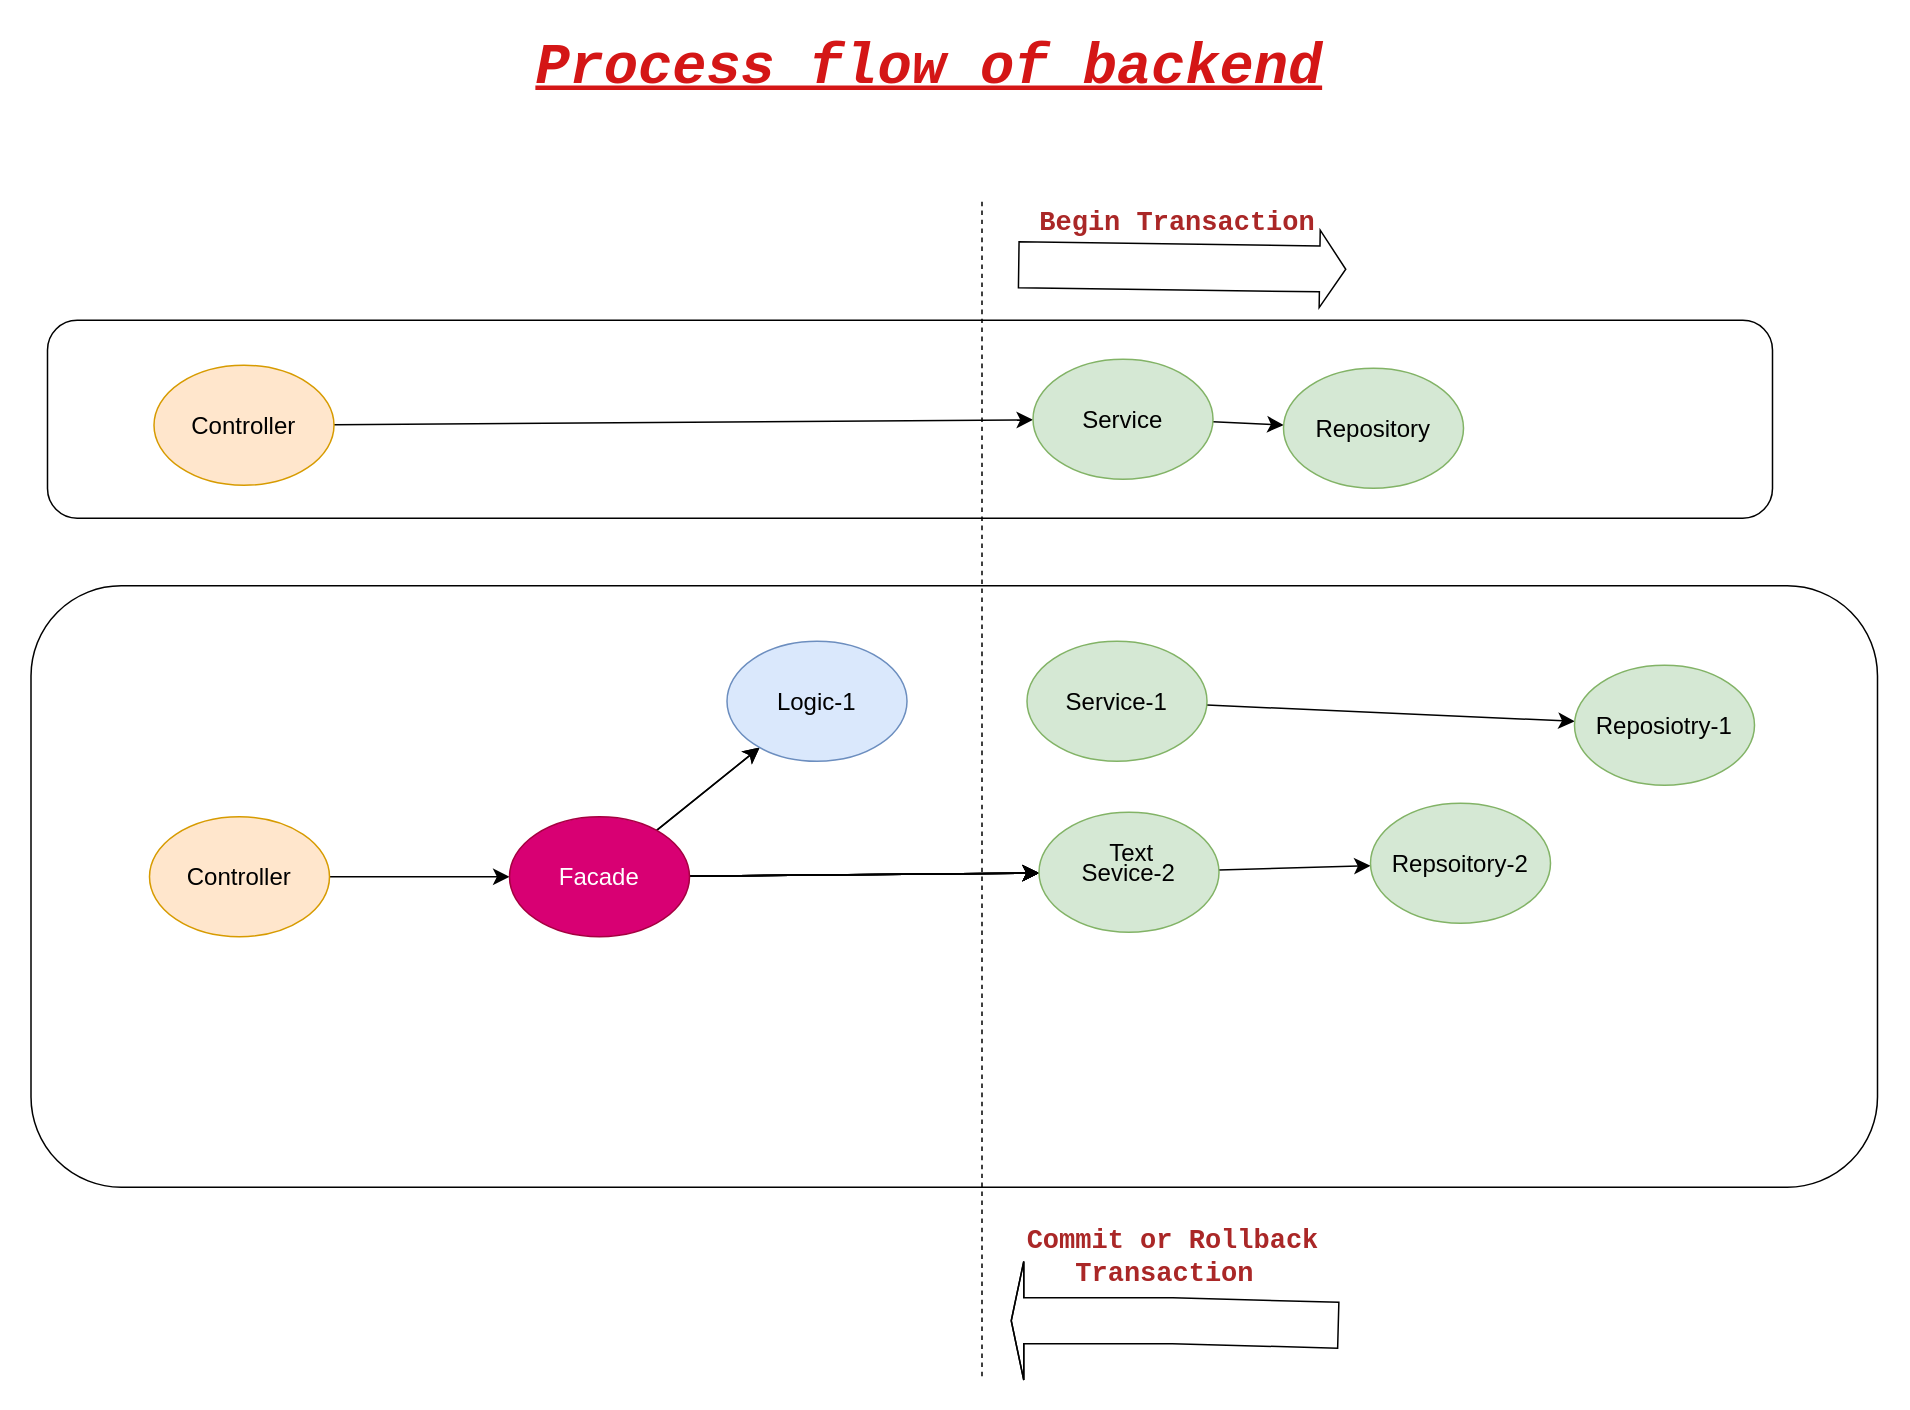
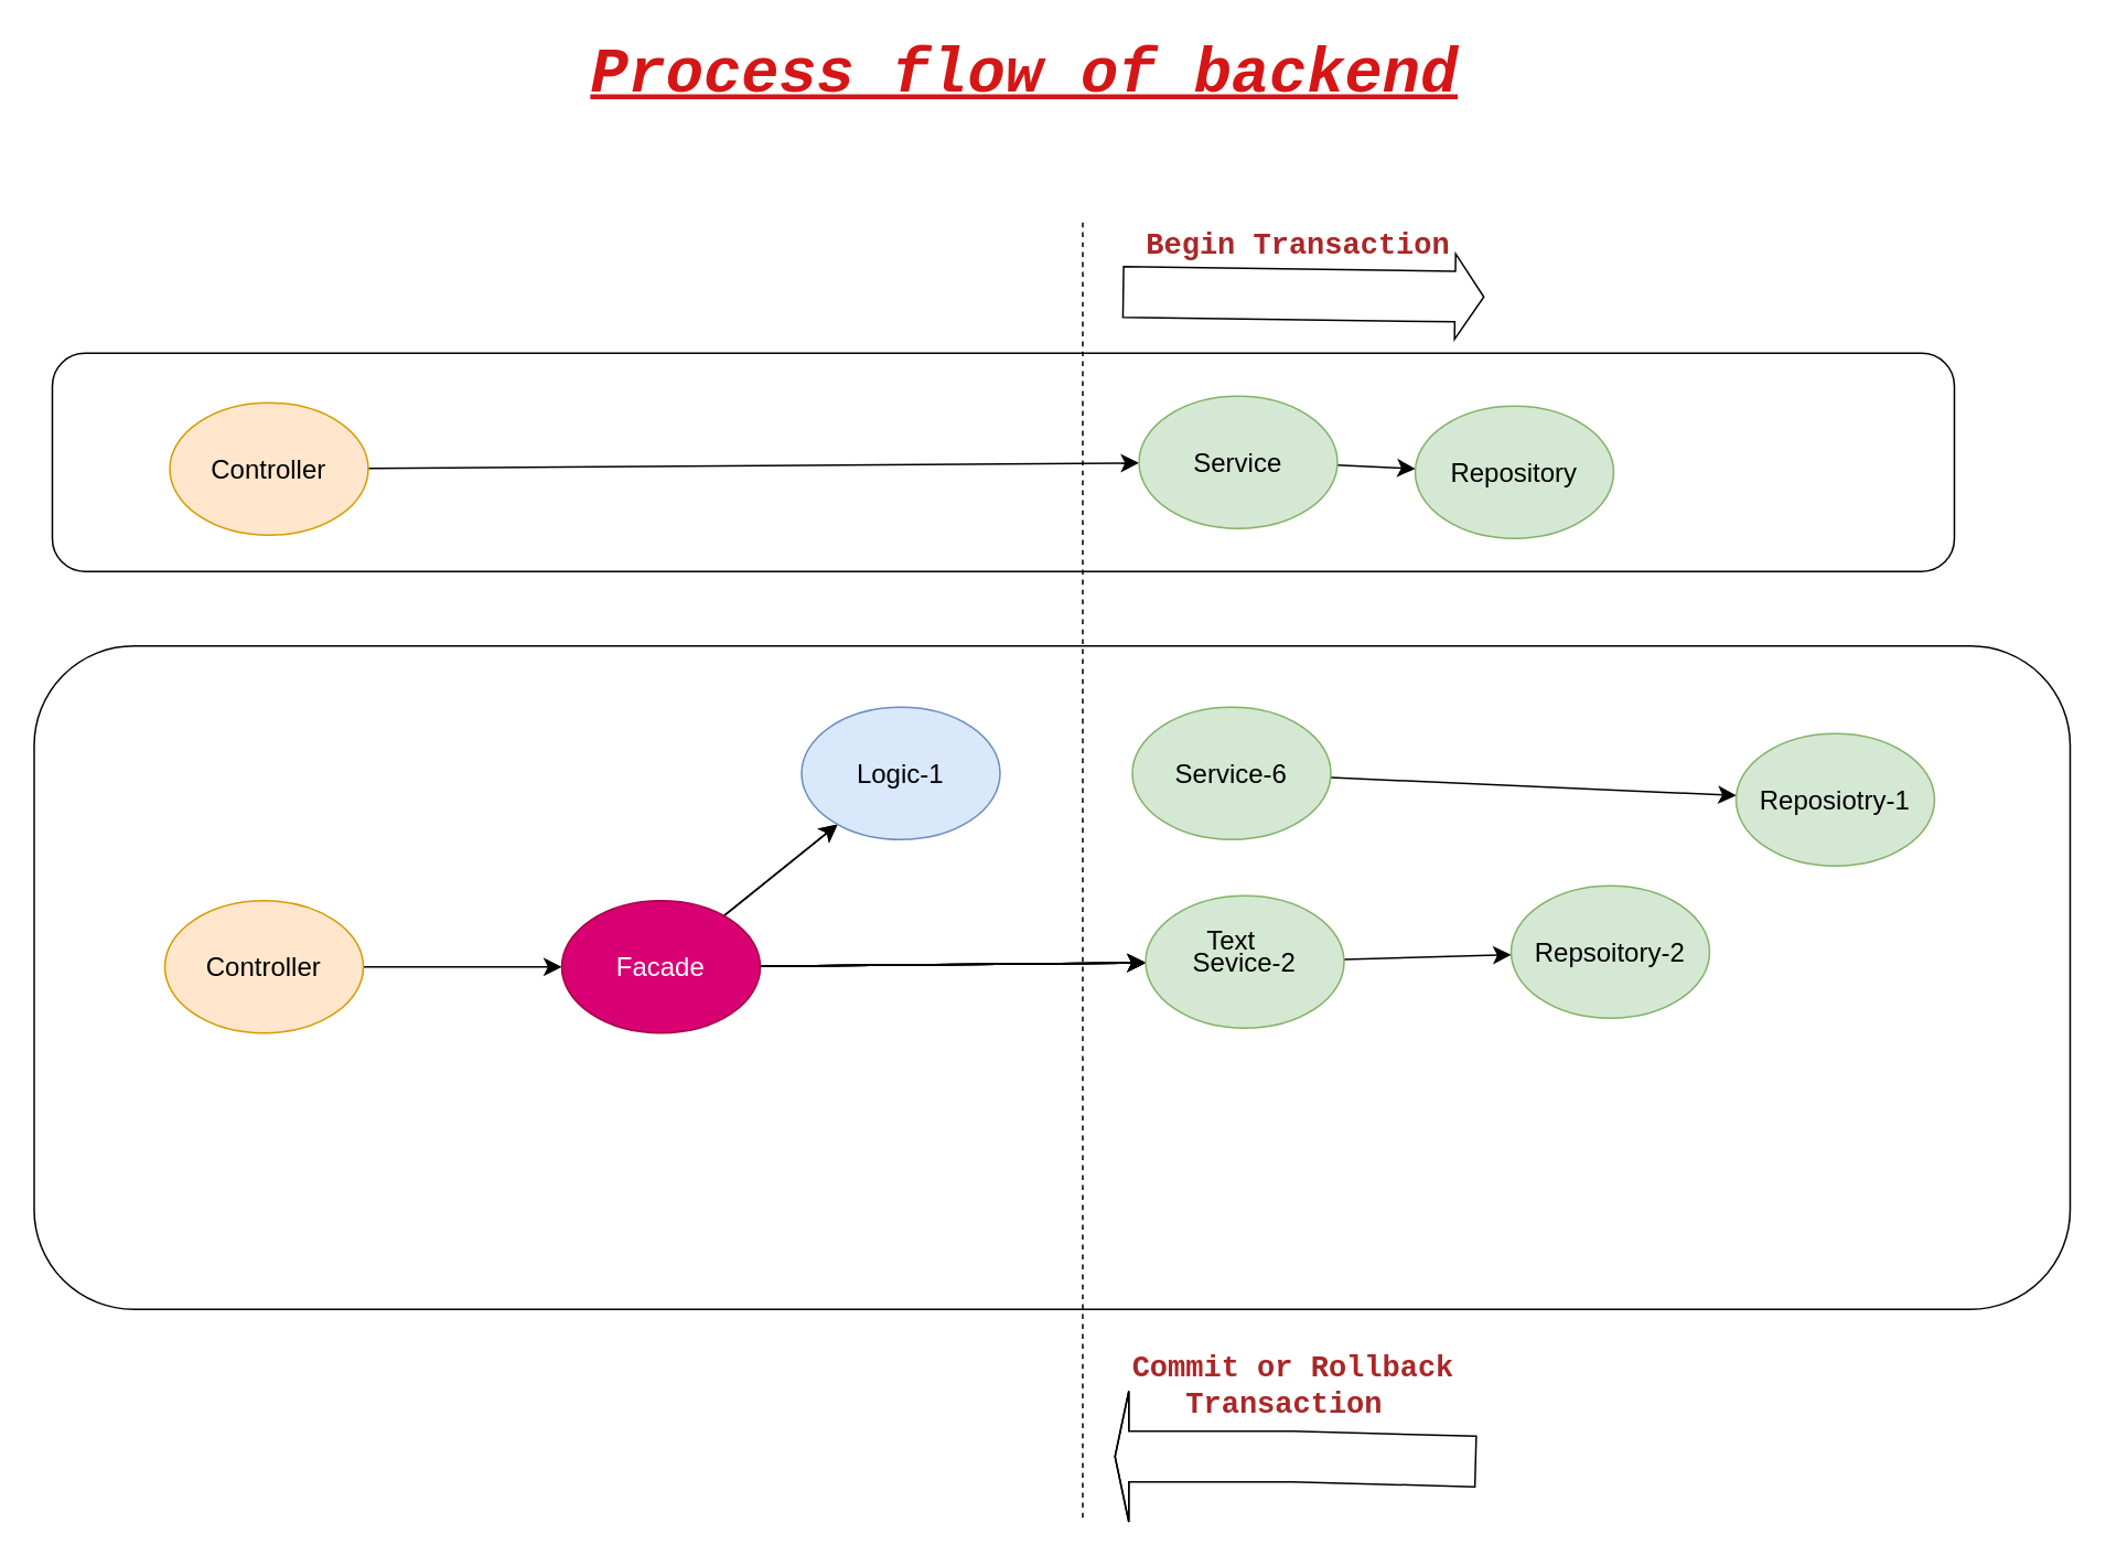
- <mxCell id="23" value="Service-1" style="ellipse;whiteSpace=wrap;html=1;fontSize=16;fillColor=#d5e8d4;strokeColor=#82b366;" vertex="1" parent="1"><mxGeometry x="684" y="427" width="120" height="80" as="geometry" /></mxCell>
+ <mxCell id="23" value="Service-6" style="ellipse;whiteSpace=wrap;html=1;fontSize=16;fillColor=#d5e8d4;strokeColor=#82b366;" vertex="1" parent="1"><mxGeometry x="684" y="427" width="120" height="80" as="geometry" /></mxCell>
- <mxCell id="30" value="Text" style="text;strokeColor=none;fillColor=none;html=1;align=center;verticalAlign=middle;whiteSpace=wrap;rounded=0;fontSize=16;" vertex="1" parent="1"><mxGeometry x="724" y="553" width="60" height="30" as="geometry" /></mxCell>
+ <mxCell id="30" value="Text" style="text;strokeColor=none;fillColor=none;html=1;align=center;verticalAlign=middle;whiteSpace=wrap;rounded=0;fontSize=16;" vertex="1" parent="1"><mxGeometry x="714" y="553" width="60" height="30" as="geometry" /></mxCell>
